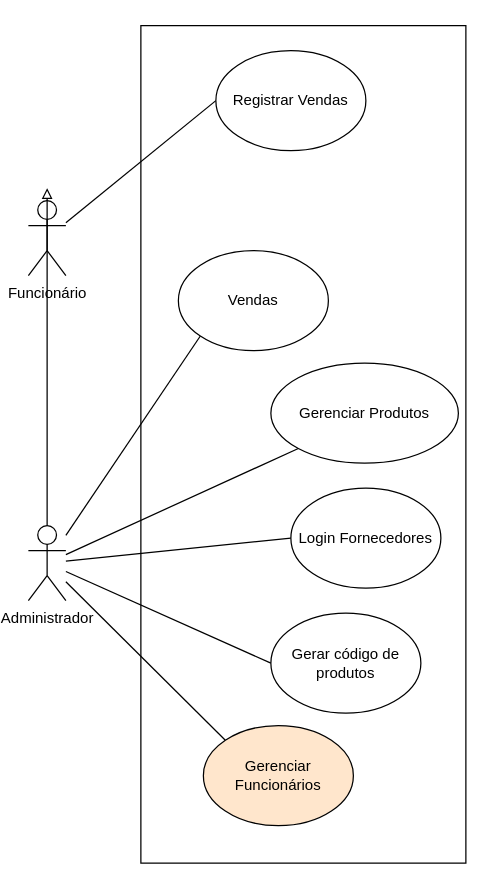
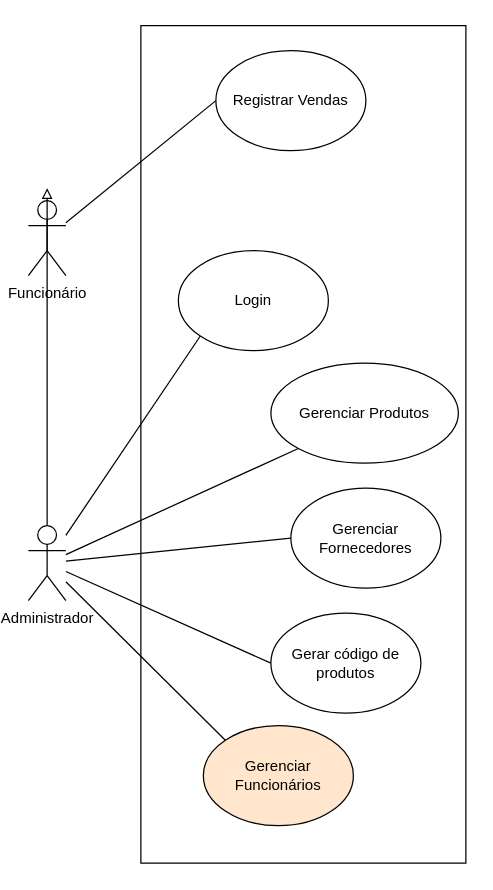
- <mxCell id="16" value="Vendas" style="ellipse;whiteSpace=wrap;html=1;" vertex="1" parent="1"><mxGeometry x="140" y="200" width="120" height="80" as="geometry" /></mxCell>
+ <mxCell id="16" value="Login" style="ellipse;whiteSpace=wrap;html=1;" vertex="1" parent="1"><mxGeometry x="140" y="200" width="120" height="80" as="geometry" /></mxCell>
- <mxCell id="12" value="Login Fornecedores" style="ellipse;whiteSpace=wrap;html=1;" parent="1" vertex="1"><mxGeometry x="230" y="390" width="120" height="80" as="geometry" /></mxCell>
+ <mxCell id="12" value="Gerenciar Fornecedores" style="ellipse;whiteSpace=wrap;html=1;" parent="1" vertex="1"><mxGeometry x="230" y="390" width="120" height="80" as="geometry" /></mxCell>
